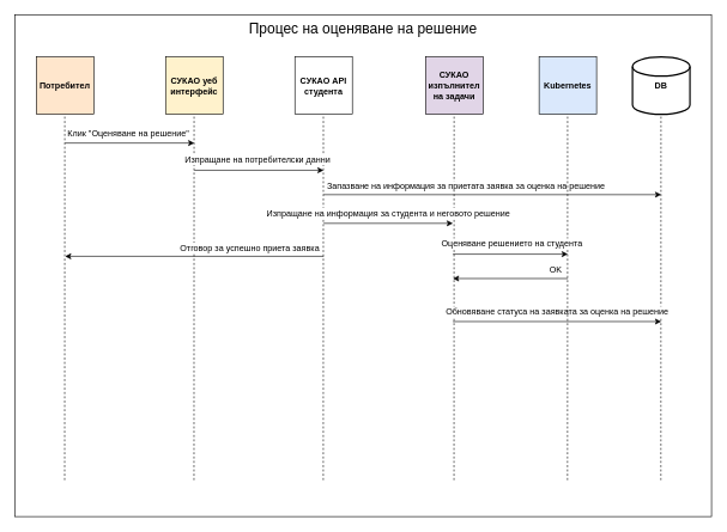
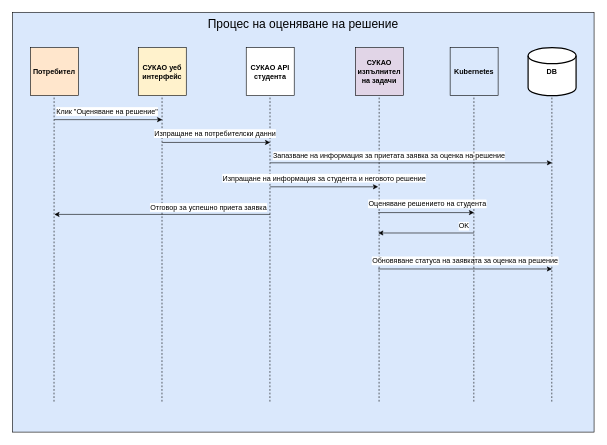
- <mxCell id="2" value="&lt;font color=&quot;#000000&quot; style=&quot;font-size: 20px&quot;&gt;Процес на оценяване на решение&lt;/font&gt;" style="whiteSpace=wrap;html=1;fillColor=#FFFFFF;labelPosition=center;verticalLabelPosition=middle;align=center;verticalAlign=top;" parent="1" vertex="1"><mxGeometry x="20" y="20" width="970" height="700" as="geometry" /></mxCell>
+ <mxCell id="2" value="&lt;font color=&quot;#000000&quot; style=&quot;font-size: 20px&quot;&gt;Процес на оценяване на решение&lt;/font&gt;" style="whiteSpace=wrap;html=1;fillColor=#dae8fc;labelPosition=center;verticalLabelPosition=middle;align=center;verticalAlign=top;" parent="1" vertex="1"><mxGeometry x="20" y="20" width="970" height="700" as="geometry" /></mxCell>
